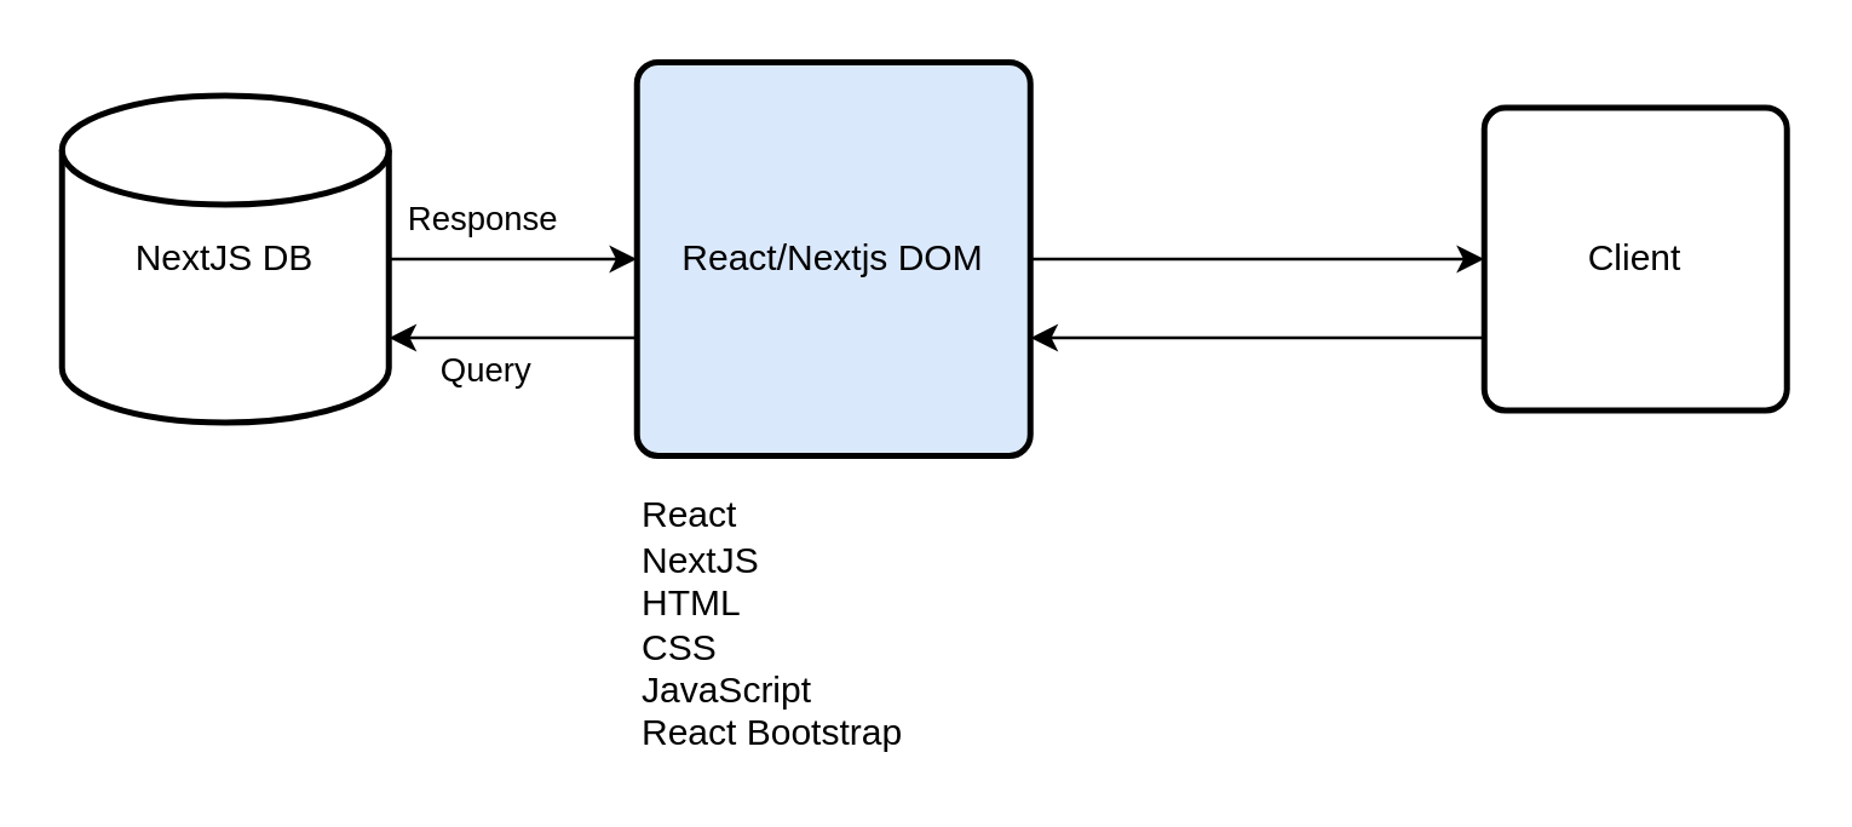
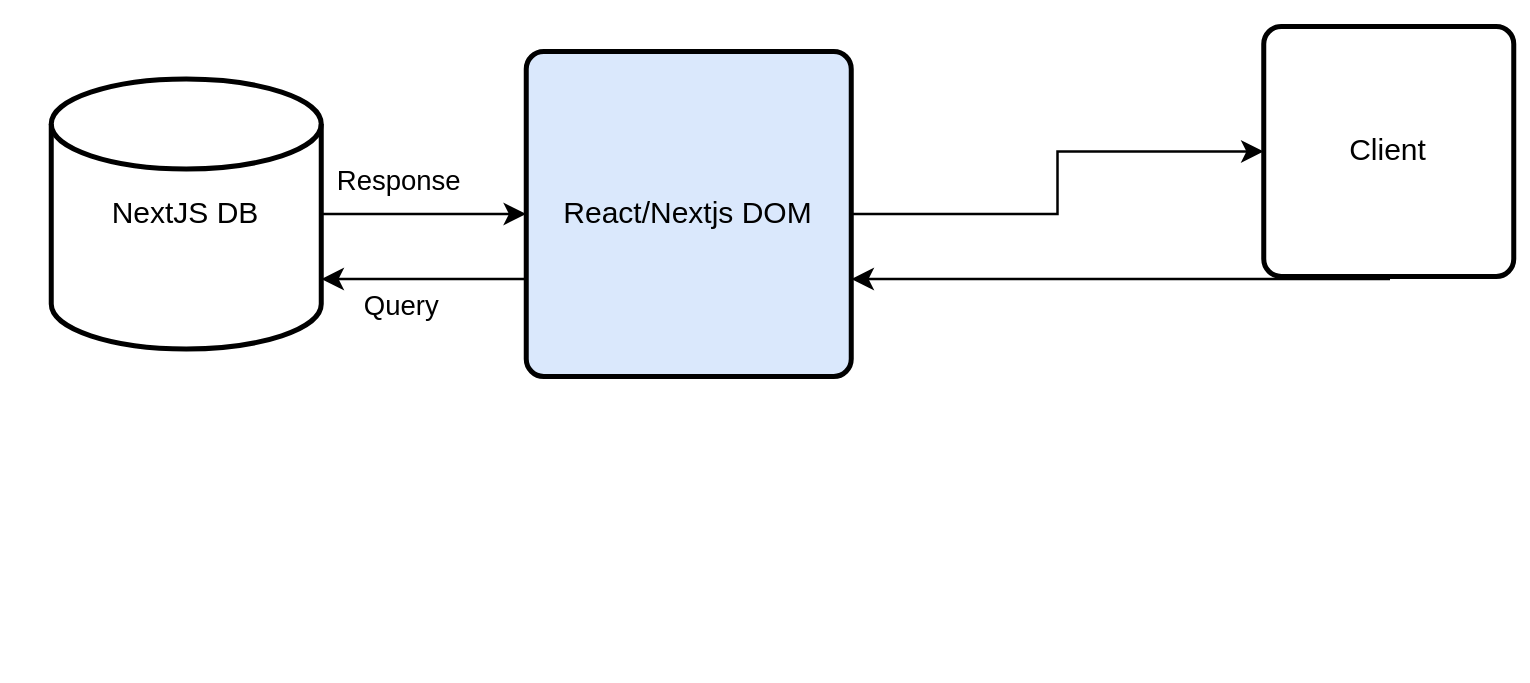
- <mxCell id="10" value="Client" style="rounded=1;whiteSpace=wrap;html=1;absoluteArcSize=1;arcSize=14;strokeWidth=2;" vertex="1" parent="1"><mxGeometry x="490" y="35" width="100" height="100" as="geometry" /></mxCell>
+ <mxCell id="10" value="Client" style="rounded=1;whiteSpace=wrap;html=1;absoluteArcSize=1;arcSize=14;strokeWidth=2;" vertex="1" parent="1"><mxGeometry x="505" y="10" width="100" height="100" as="geometry" /></mxCell>
- <mxCell id="11" value="React&lt;br&gt;NextJS&lt;br&gt;HTML&lt;br&gt;CSS&lt;br&gt;JavaScript&lt;br&gt;React Bootstrap&lt;br&gt;" style="text;html=1;align=left;verticalAlign=middle;resizable=0;points=[];autosize=1;" vertex="1" parent="1"><mxGeometry x="210" y="161" width="100" height="90" as="geometry" /></mxCell>
